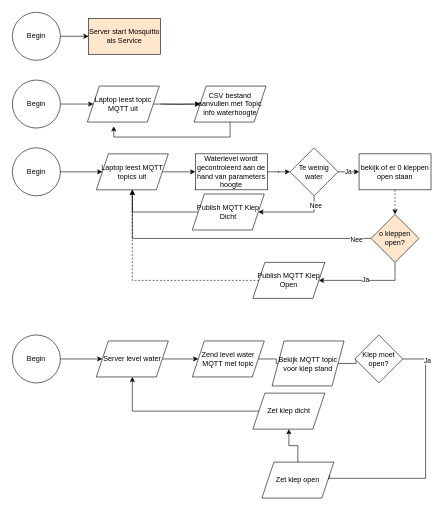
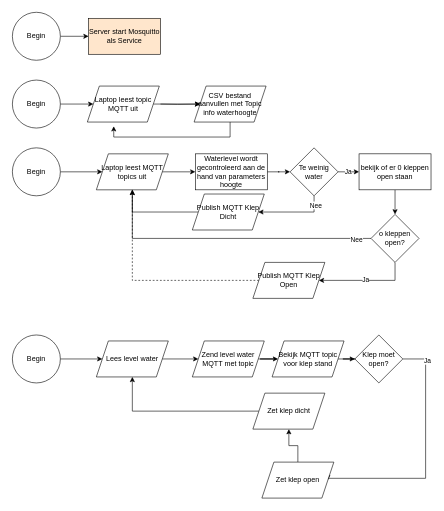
- <mxCell id="22" value="" style="edgeStyle=orthogonalEdgeStyle;rounded=0;orthogonalLoop=1;jettySize=auto;html=1;dashed=1;" parent="1" source="23" target="27" edge="1"><mxGeometry relative="1" as="geometry" /></mxCell>
+ <mxCell id="22" value="" style="edgeStyle=orthogonalEdgeStyle;rounded=0;orthogonalLoop=1;jettySize=auto;html=1;" parent="1" source="23" target="27" edge="1"><mxGeometry relative="1" as="geometry" /></mxCell>
- <mxCell id="27" value="o kleppen open?" style="rhombus;whiteSpace=wrap;html=1;fillColor=#ffe6cc;" parent="1" vertex="1"><mxGeometry x="618" y="357" width="80" height="80" as="geometry" /></mxCell>
+ <mxCell id="27" value="o kleppen open?" style="rhombus;whiteSpace=wrap;html=1;" parent="1" vertex="1"><mxGeometry x="618" y="357" width="80" height="80" as="geometry" /></mxCell>
- <mxCell id="35" value="Server level water" style="shape=parallelogram;perimeter=parallelogramPerimeter;whiteSpace=wrap;html=1;fixedSize=1;" parent="1" vertex="1"><mxGeometry x="160" y="568" width="120" height="60" as="geometry" /></mxCell>
+ <mxCell id="35" value="Lees level water" style="shape=parallelogram;perimeter=parallelogramPerimeter;whiteSpace=wrap;html=1;fixedSize=1;" parent="1" vertex="1"><mxGeometry x="160" y="568" width="120" height="60" as="geometry" /></mxCell>
- <mxCell id="39" value="Bekijk MQTT topic voor klep stand" style="shape=parallelogram;perimeter=parallelogramPerimeter;whiteSpace=wrap;html=1;fixedSize=1;" parent="1" vertex="1"><mxGeometry x="453" y="568" width="120" height="75" as="geometry" /></mxCell>
+ <mxCell id="39" value="Bekijk MQTT topic voor klep stand" style="shape=parallelogram;perimeter=parallelogramPerimeter;whiteSpace=wrap;html=1;fixedSize=1;" parent="1" vertex="1"><mxGeometry x="453" y="568" width="120" height="60" as="geometry" /></mxCell>
